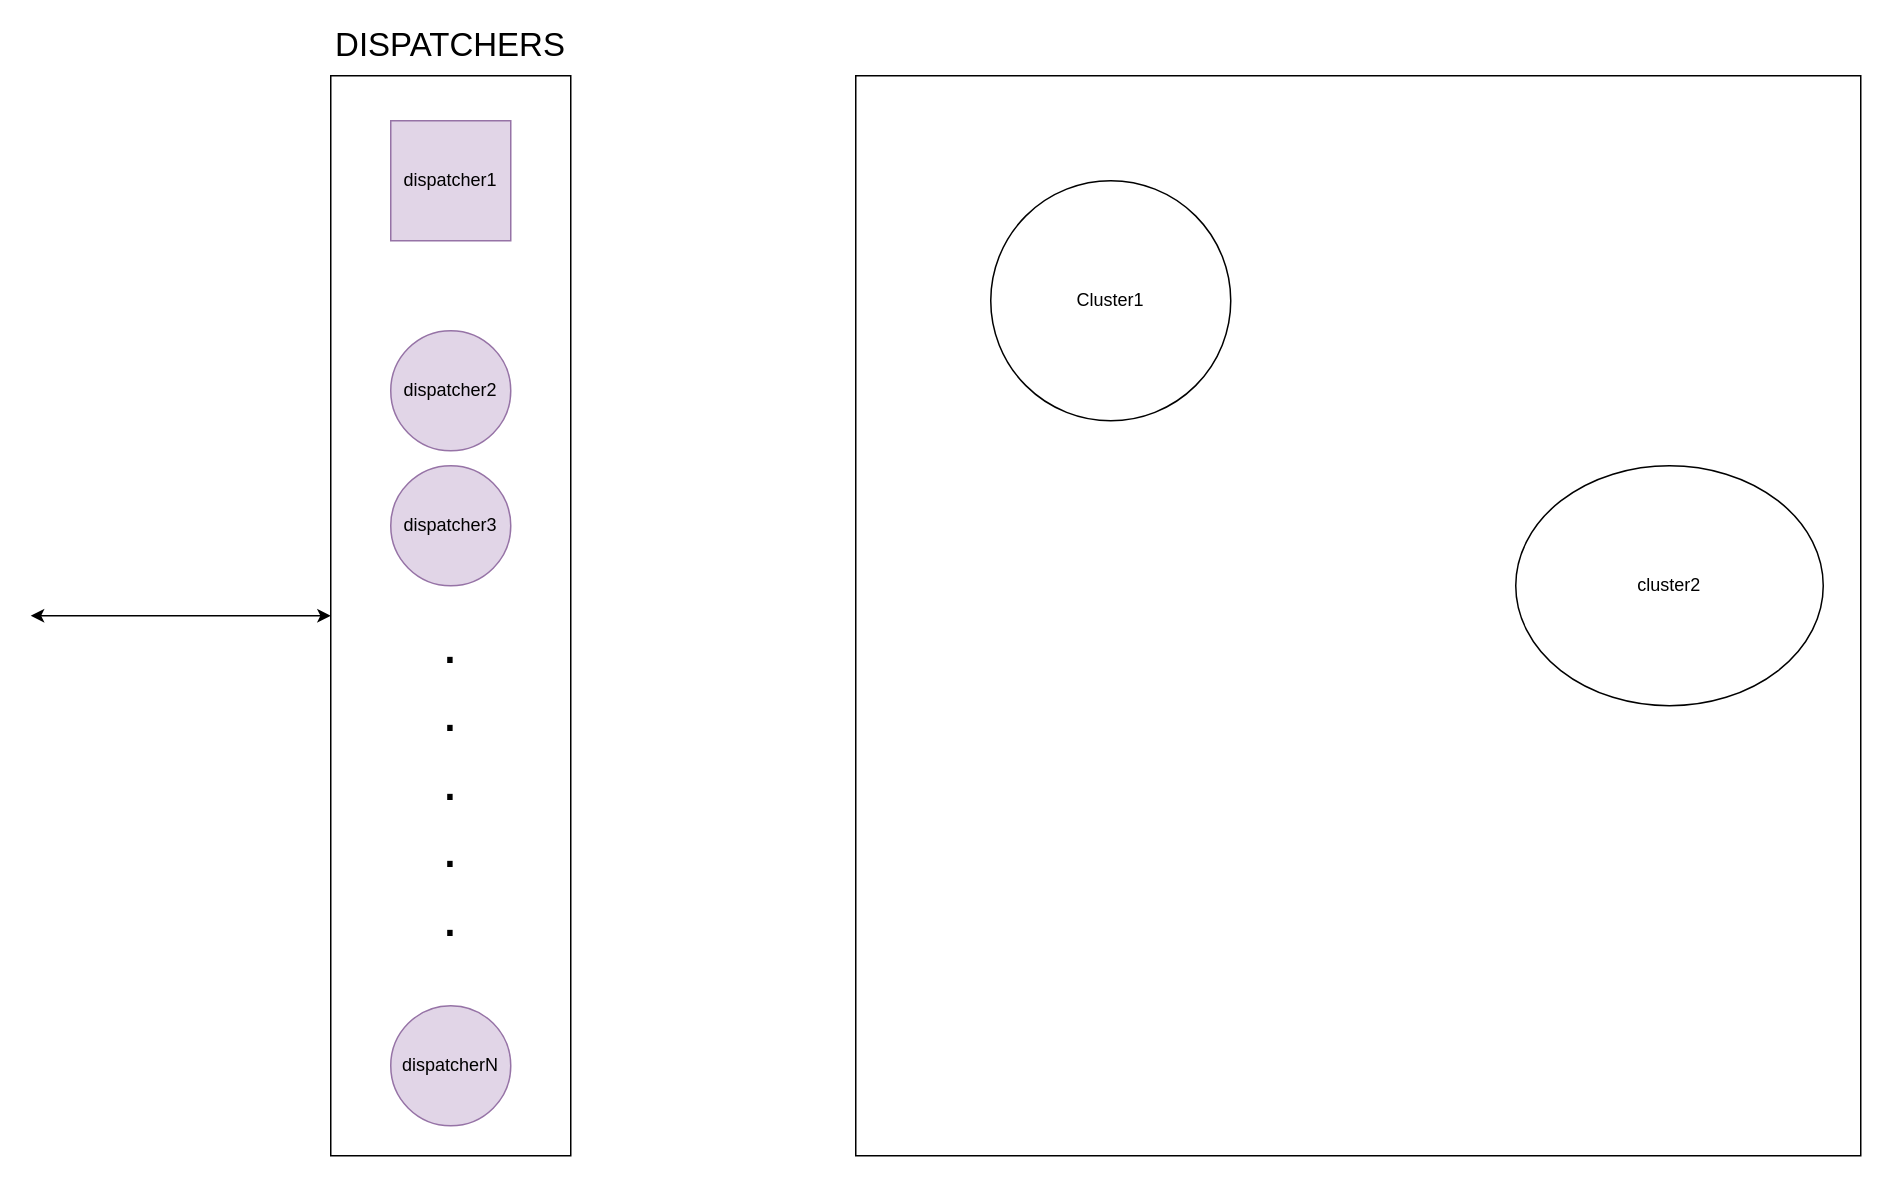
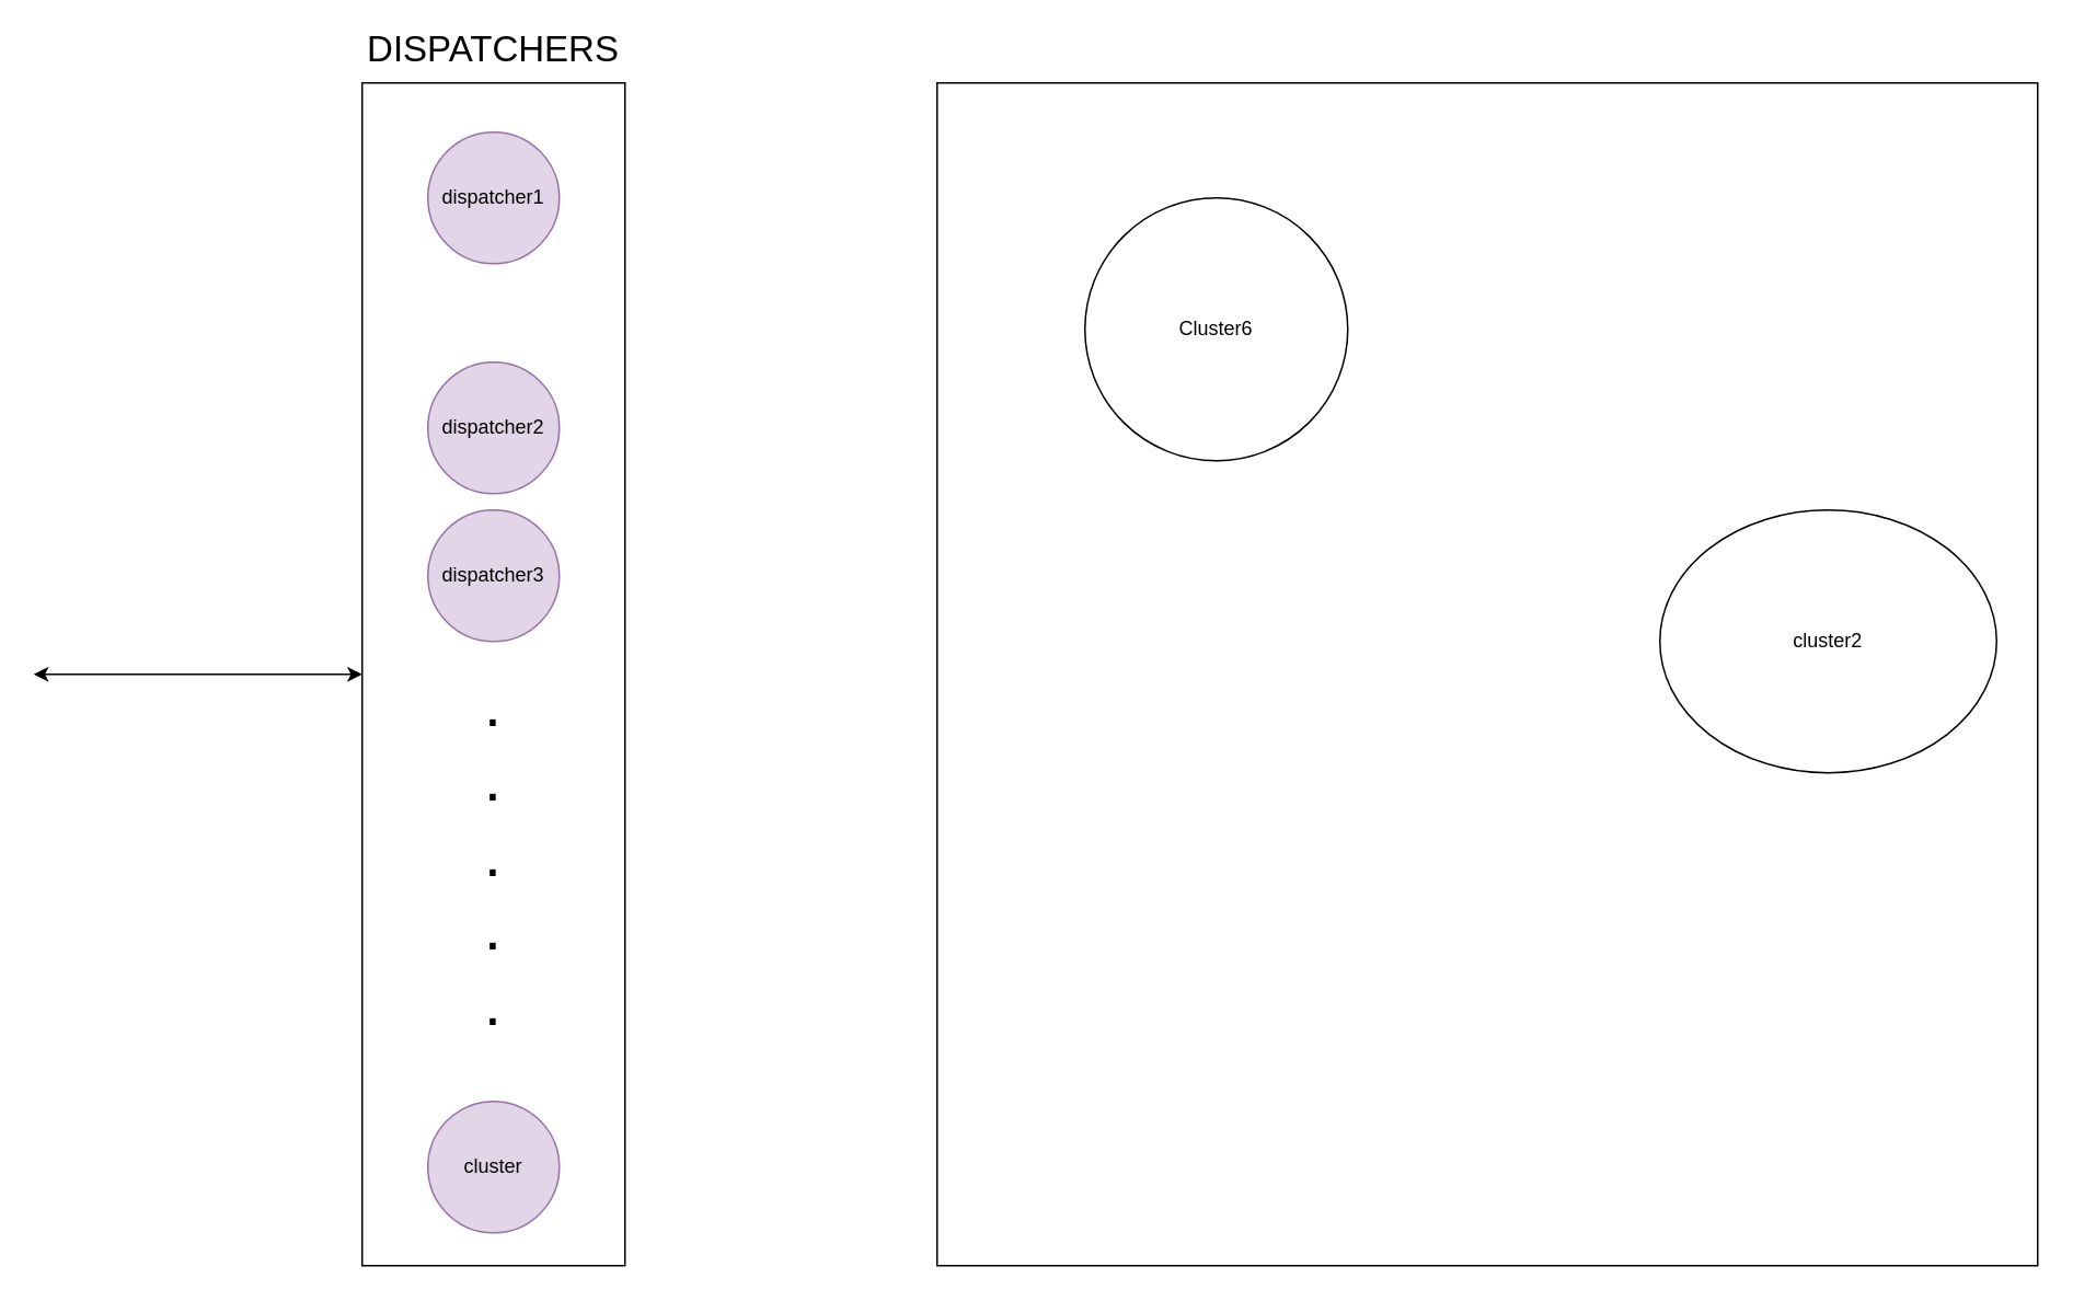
- <mxCell id="3" value="dispatcher1" style="whiteSpace=wrap;html=1;aspect=fixed;fillColor=#e1d5e7;strokeColor=#9673a6;rounded=0;" parent="1" vertex="1"><mxGeometry x="260" y="80" width="80" height="80" as="geometry" /></mxCell>
+ <mxCell id="3" value="dispatcher1" style="ellipse;whiteSpace=wrap;html=1;aspect=fixed;fillColor=#e1d5e7;strokeColor=#9673a6;" parent="1" vertex="1"><mxGeometry x="260" y="80" width="80" height="80" as="geometry" /></mxCell>
- <mxCell id="11" value="Cluster1" style="ellipse;whiteSpace=wrap;html=1;aspect=fixed;" parent="1" vertex="1"><mxGeometry x="660" y="120" width="160" height="160" as="geometry" /></mxCell>
+ <mxCell id="11" value="Cluster6" style="ellipse;whiteSpace=wrap;html=1;aspect=fixed;" parent="1" vertex="1"><mxGeometry x="660" y="120" width="160" height="160" as="geometry" /></mxCell>
- <mxCell id="6" value="dispatcherN" style="ellipse;whiteSpace=wrap;html=1;aspect=fixed;fillColor=#e1d5e7;strokeColor=#9673a6;" parent="1" vertex="1"><mxGeometry x="260" y="670" width="80" height="80" as="geometry" /></mxCell>
+ <mxCell id="6" value="cluster" style="ellipse;whiteSpace=wrap;html=1;aspect=fixed;fillColor=#e1d5e7;strokeColor=#9673a6;" parent="1" vertex="1"><mxGeometry x="260" y="670" width="80" height="80" as="geometry" /></mxCell>
